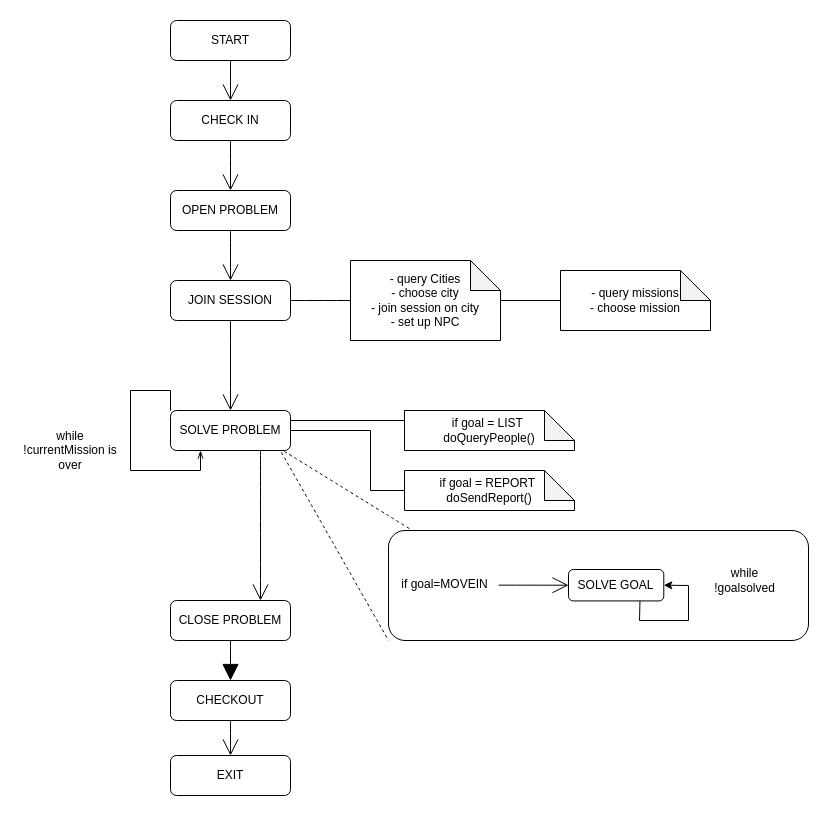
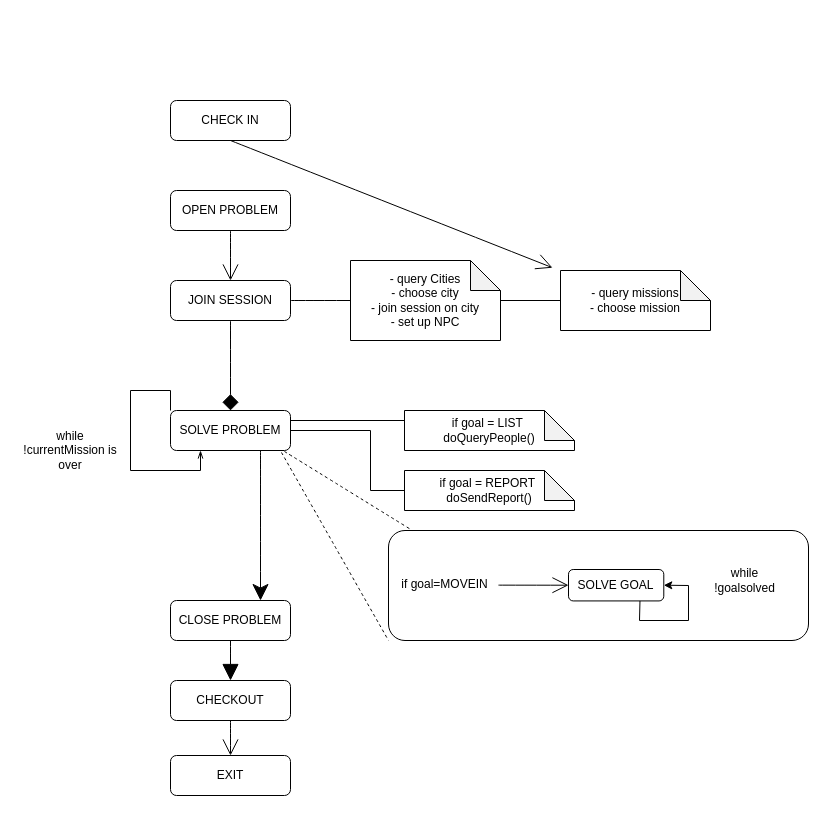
- <mxCell id="3" value="START" style="rounded=1;whiteSpace=wrap;html=1;fontSize=12;glass=0;strokeWidth=1;shadow=0;" vertex="1" parent="1"><mxGeometry x="170" y="20" width="120" height="40" as="geometry" /></mxCell>
- <mxCell id="2" style="edgeStyle=none;curved=1;rounded=0;orthogonalLoop=1;jettySize=auto;html=1;exitX=0.5;exitY=1;exitDx=0;exitDy=0;entryX=0.5;entryY=0;entryDx=0;entryDy=0;endArrow=open;startSize=14;endSize=14;sourcePerimeterSpacing=8;targetPerimeterSpacing=8;" edge="1" parent="1" source="3" target="5"><mxGeometry relative="1" as="geometry" /></mxCell>
- <mxCell id="4" style="edgeStyle=none;curved=1;rounded=0;orthogonalLoop=1;jettySize=auto;html=1;exitX=0.5;exitY=1;exitDx=0;exitDy=0;entryX=0.5;entryY=0;entryDx=0;entryDy=0;endArrow=open;startSize=14;endSize=14;sourcePerimeterSpacing=8;targetPerimeterSpacing=8;" edge="1" parent="1" source="5" target="7"><mxGeometry relative="1" as="geometry" /></mxCell>
+ <mxCell id="4" style="edgeStyle=none;curved=1;rounded=0;orthogonalLoop=1;jettySize=auto;html=1;exitX=0.5;exitY=1;exitDx=0;exitDy=0;endArrow=open;startSize=14;endSize=14;sourcePerimeterSpacing=8;targetPerimeterSpacing=8;" edge="1" parent="1" source="5" target="29"><mxGeometry relative="1" as="geometry" /></mxCell>
- <mxCell id="10" style="edgeStyle=none;curved=1;rounded=0;orthogonalLoop=1;jettySize=auto;html=1;exitX=0.5;exitY=1;exitDx=0;exitDy=0;entryX=0.5;entryY=0;entryDx=0;entryDy=0;endArrow=open;startSize=14;endSize=14;sourcePerimeterSpacing=8;targetPerimeterSpacing=8;" edge="1" parent="1" source="9" target="21"><mxGeometry relative="1" as="geometry"><mxPoint x="230" y="360" as="sourcePoint" /></mxGeometry></mxCell>
+ <mxCell id="10" style="edgeStyle=none;curved=1;rounded=0;orthogonalLoop=1;jettySize=auto;html=1;exitX=0.5;exitY=1;exitDx=0;exitDy=0;entryX=0.5;entryY=0;entryDx=0;entryDy=0;endArrow=diamond;startSize=14;endSize=14;sourcePerimeterSpacing=8;targetPerimeterSpacing=8;" edge="1" parent="1" source="9" target="21"><mxGeometry relative="1" as="geometry"><mxPoint x="230" y="360" as="sourcePoint" /></mxGeometry></mxCell>
- <mxCell id="18" style="edgeStyle=none;curved=1;rounded=0;orthogonalLoop=1;jettySize=auto;html=1;exitX=0.75;exitY=1;exitDx=0;exitDy=0;entryX=0.75;entryY=0;entryDx=0;entryDy=0;endArrow=open;startSize=14;endSize=14;sourcePerimeterSpacing=8;targetPerimeterSpacing=8;" edge="1" parent="1" source="21" target="23"><mxGeometry relative="1" as="geometry" /></mxCell>
+ <mxCell id="18" style="edgeStyle=none;curved=1;rounded=0;orthogonalLoop=1;jettySize=auto;html=1;exitX=0.75;exitY=1;exitDx=0;exitDy=0;entryX=0.75;entryY=0;entryDx=0;entryDy=0;endArrow=classic;startSize=14;endSize=14;sourcePerimeterSpacing=8;targetPerimeterSpacing=8;" edge="1" parent="1" source="21" target="23"><mxGeometry relative="1" as="geometry" /></mxCell>
